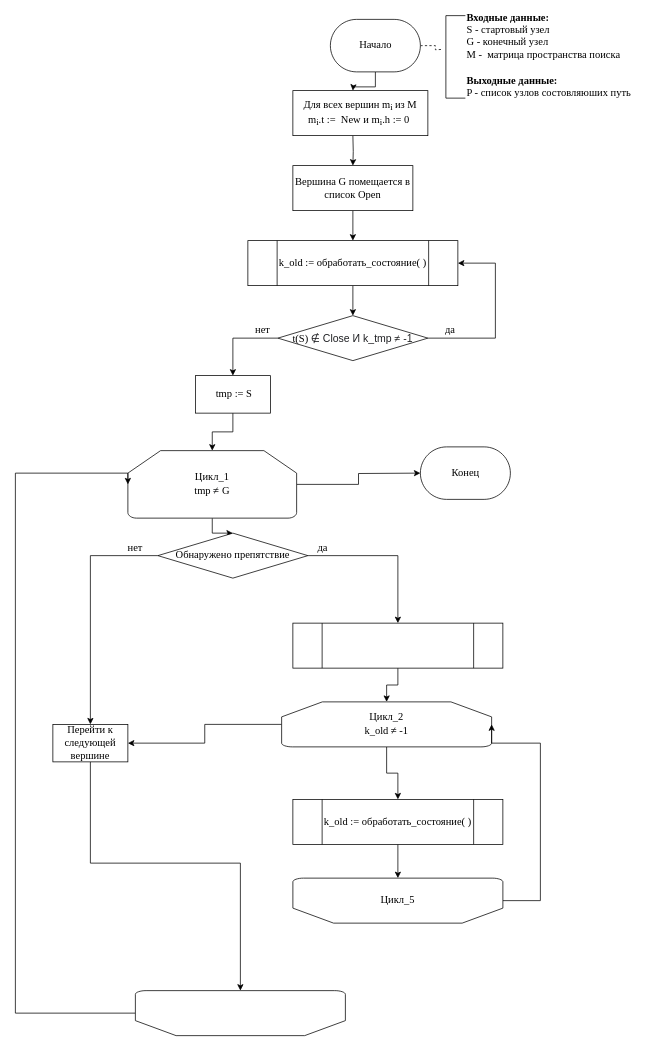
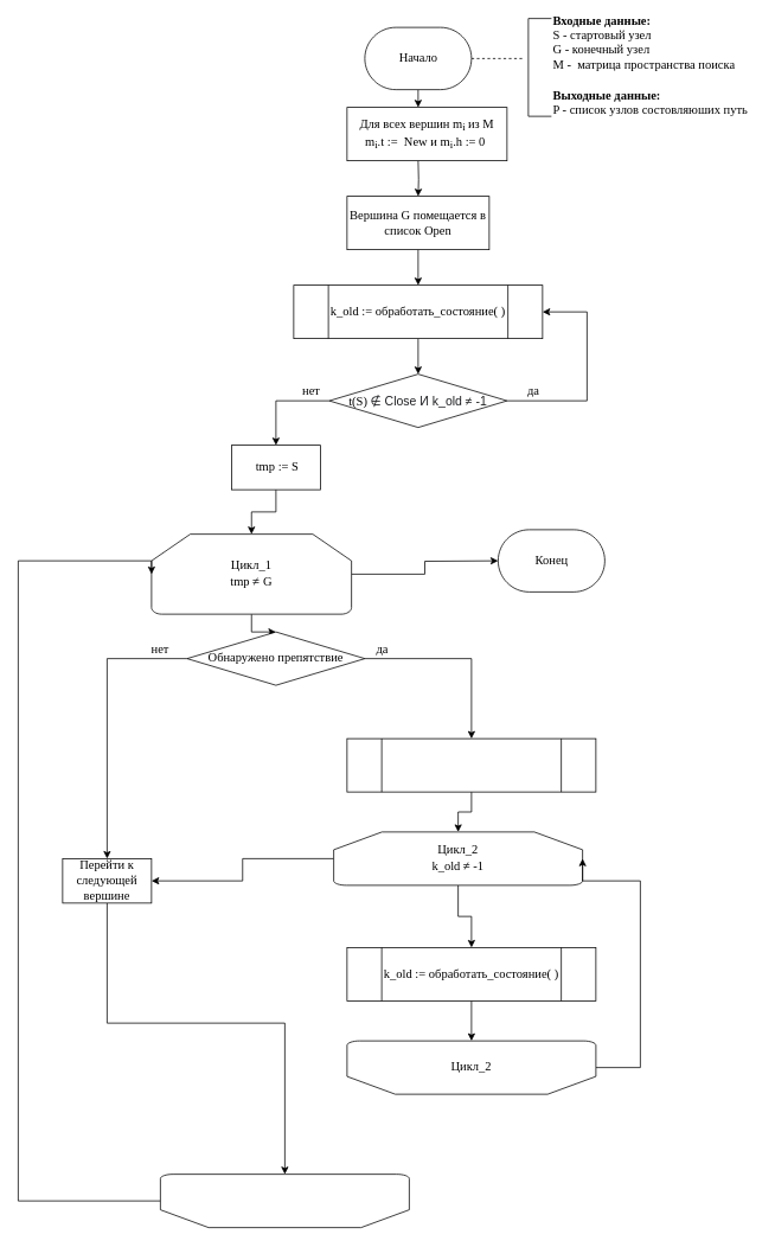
- <mxCell id="4" value="Начало" style="html=1;dashed=0;whitespace=wrap;shape=mxgraph.dfd.start;fontSize=14;fontFamily=Times New Roman;" vertex="1" parent="1"><mxGeometry x="440" y="25" width="120" height="70" as="geometry" /></mxCell>
+ <mxCell id="4" value="Начало" style="html=1;dashed=0;whitespace=wrap;shape=mxgraph.dfd.start;fontSize=14;fontFamily=Times New Roman;" vertex="1" parent="1"><mxGeometry x="410" y="30" width="120" height="70" as="geometry" /></mxCell>
- <mxCell id="15" value="&lt;font style=&quot;font-size: 14px&quot;&gt;t(S)&amp;nbsp;&lt;span style=&quot;color: rgb(32 , 33 , 36) ; font-family: &amp;#34;arial&amp;#34; , sans-serif ; text-align: left ; background-color: rgb(255 , 255 , 255)&quot;&gt;∉ Close И k_tmp&amp;nbsp;&lt;/span&gt;&lt;span style=&quot;color: rgb(32 , 33 , 34) ; font-family: sans-serif&quot;&gt;≠ -1&lt;/span&gt;&lt;/font&gt;" style="strokeWidth=1;html=1;shape=mxgraph.flowchart.decision;whiteSpace=wrap;rounded=0;glass=0;fillColor=#ffffff;fontFamily=Times New Roman;fontSize=14;" vertex="1" parent="1"><mxGeometry x="370" y="420" width="200" height="60" as="geometry" /></mxCell>
+ <mxCell id="15" value="&lt;font style=&quot;font-size: 14px&quot;&gt;t(S)&amp;nbsp;&lt;span style=&quot;color: rgb(32 , 33 , 36) ; font-family: &amp;#34;arial&amp;#34; , sans-serif ; text-align: left ; background-color: rgb(255 , 255 , 255)&quot;&gt;∉ Close И k_old&amp;nbsp;&lt;/span&gt;&lt;span style=&quot;color: rgb(32 , 33 , 34) ; font-family: sans-serif&quot;&gt;≠ -1&lt;/span&gt;&lt;/font&gt;" style="strokeWidth=1;html=1;shape=mxgraph.flowchart.decision;whiteSpace=wrap;rounded=0;glass=0;fillColor=#ffffff;fontFamily=Times New Roman;fontSize=14;" vertex="1" parent="1"><mxGeometry x="370" y="420" width="200" height="60" as="geometry" /></mxCell>
- <mxCell id="41" value="Цикл_5&lt;br&gt;" style="text;html=1;strokeColor=none;fillColor=none;align=center;verticalAlign=middle;whiteSpace=wrap;rounded=0;glass=0;fontFamily=Times New Roman;fontSize=14;" vertex="1" parent="1"><mxGeometry x="485" y="1190" width="90" height="20" as="geometry" /></mxCell>
+ <mxCell id="41" value="Цикл_2&lt;br&gt;" style="text;html=1;strokeColor=none;fillColor=none;align=center;verticalAlign=middle;whiteSpace=wrap;rounded=0;glass=0;fontFamily=Times New Roman;fontSize=14;" vertex="1" parent="1"><mxGeometry x="485" y="1190" width="90" height="20" as="geometry" /></mxCell>
